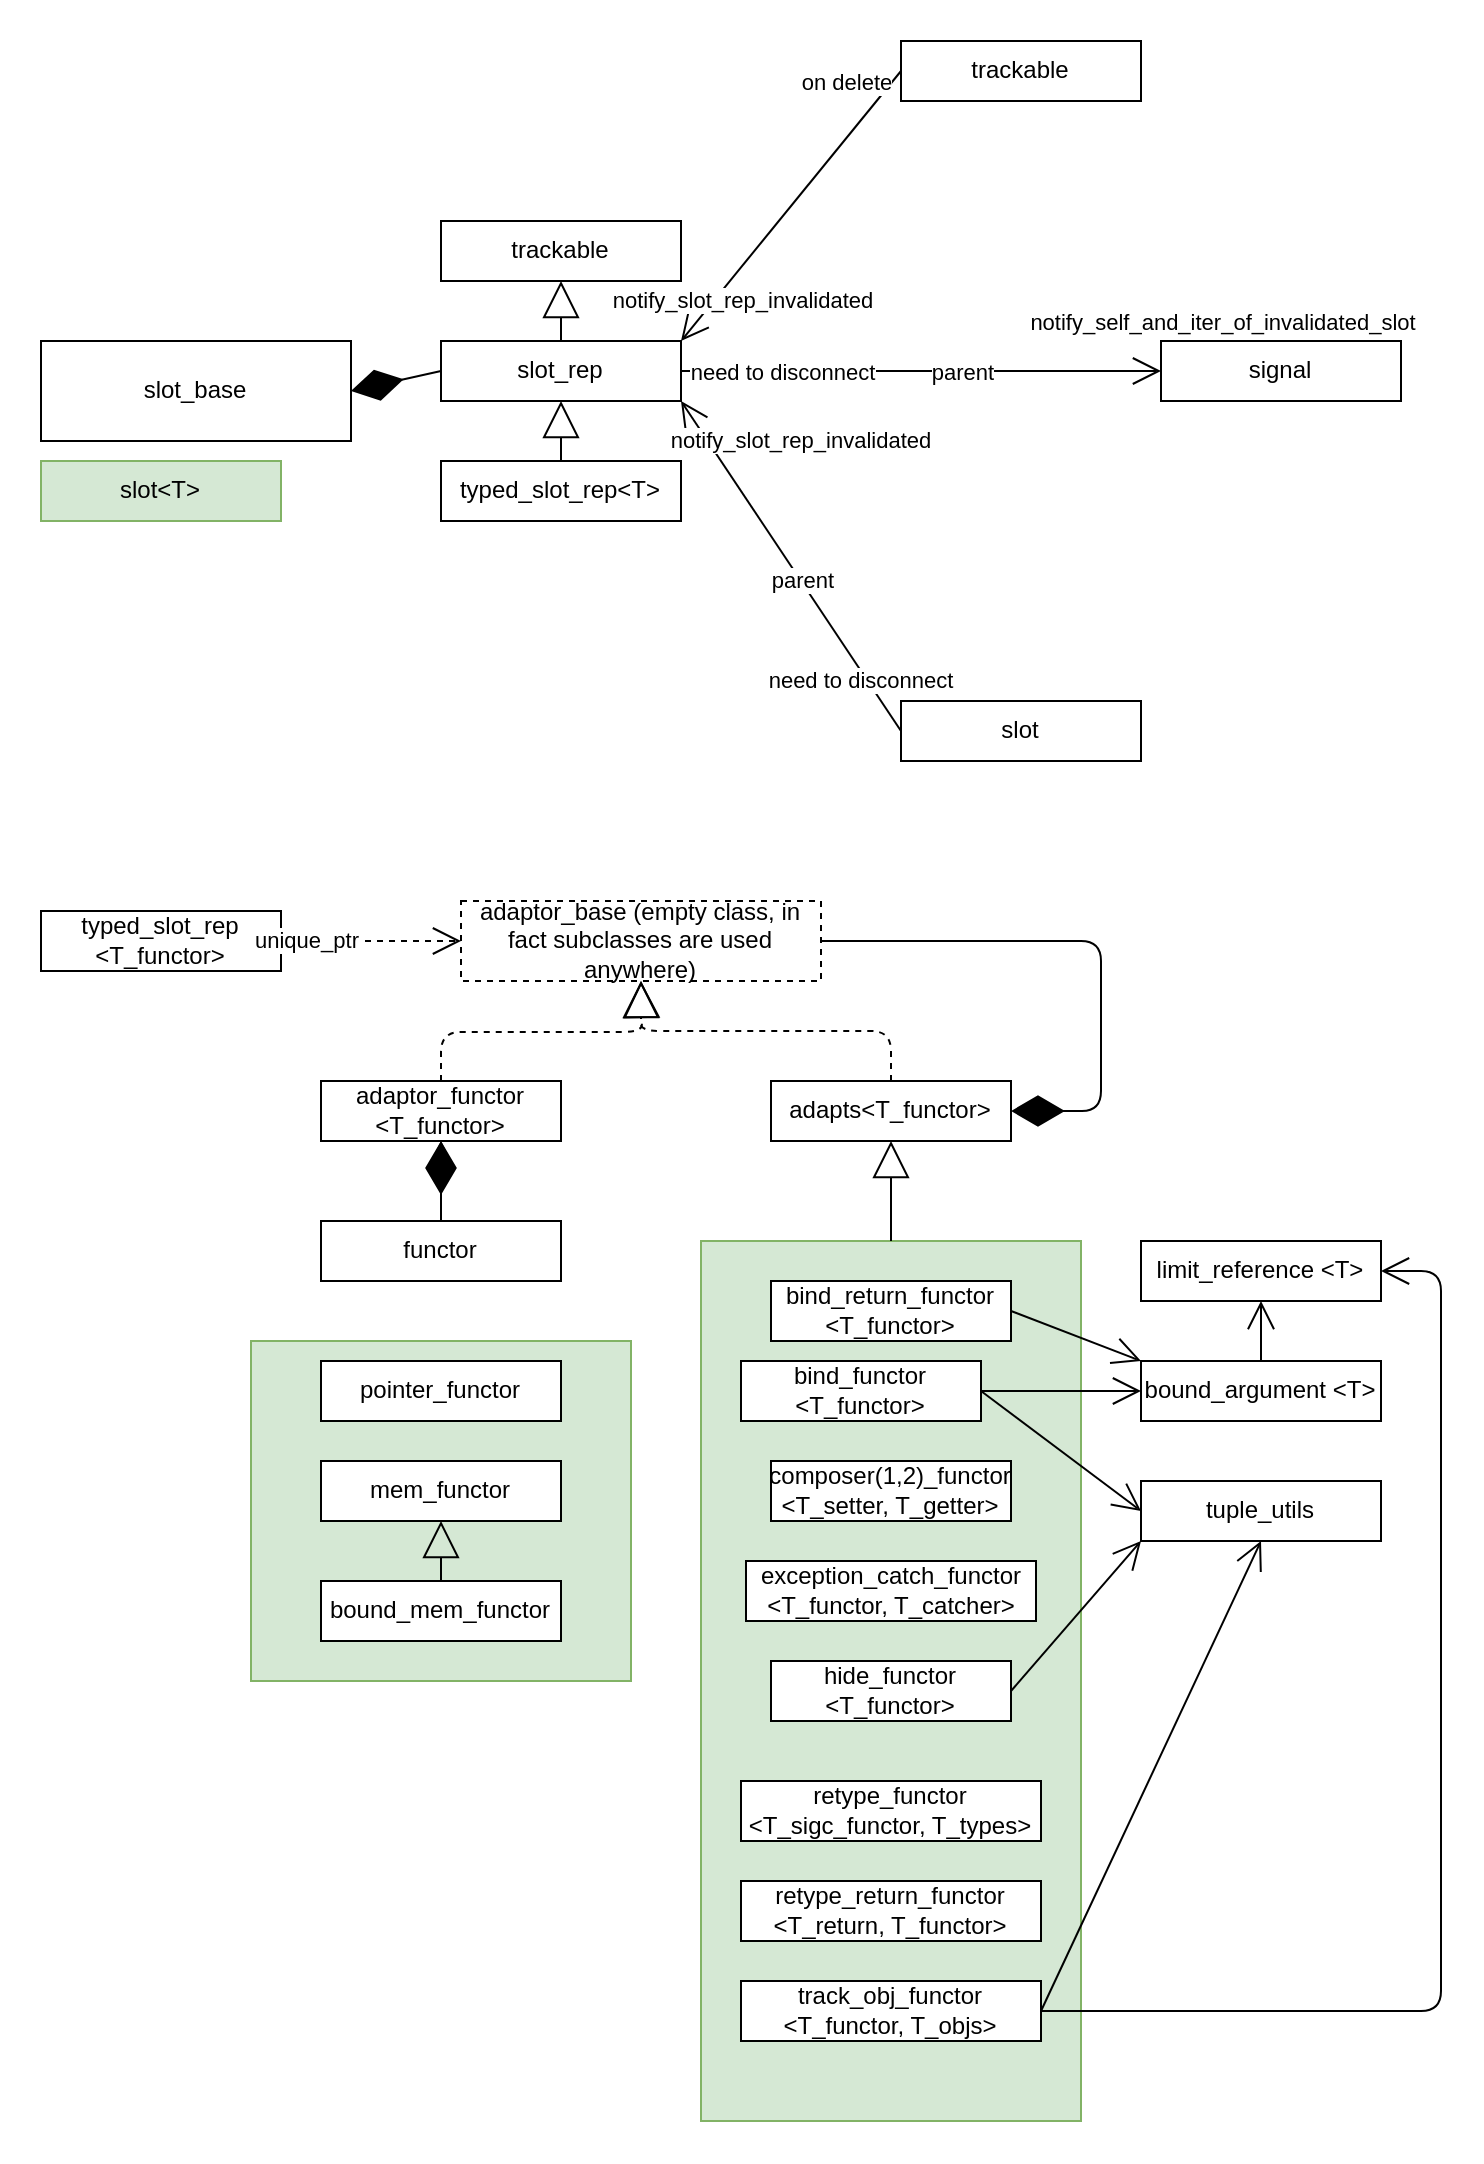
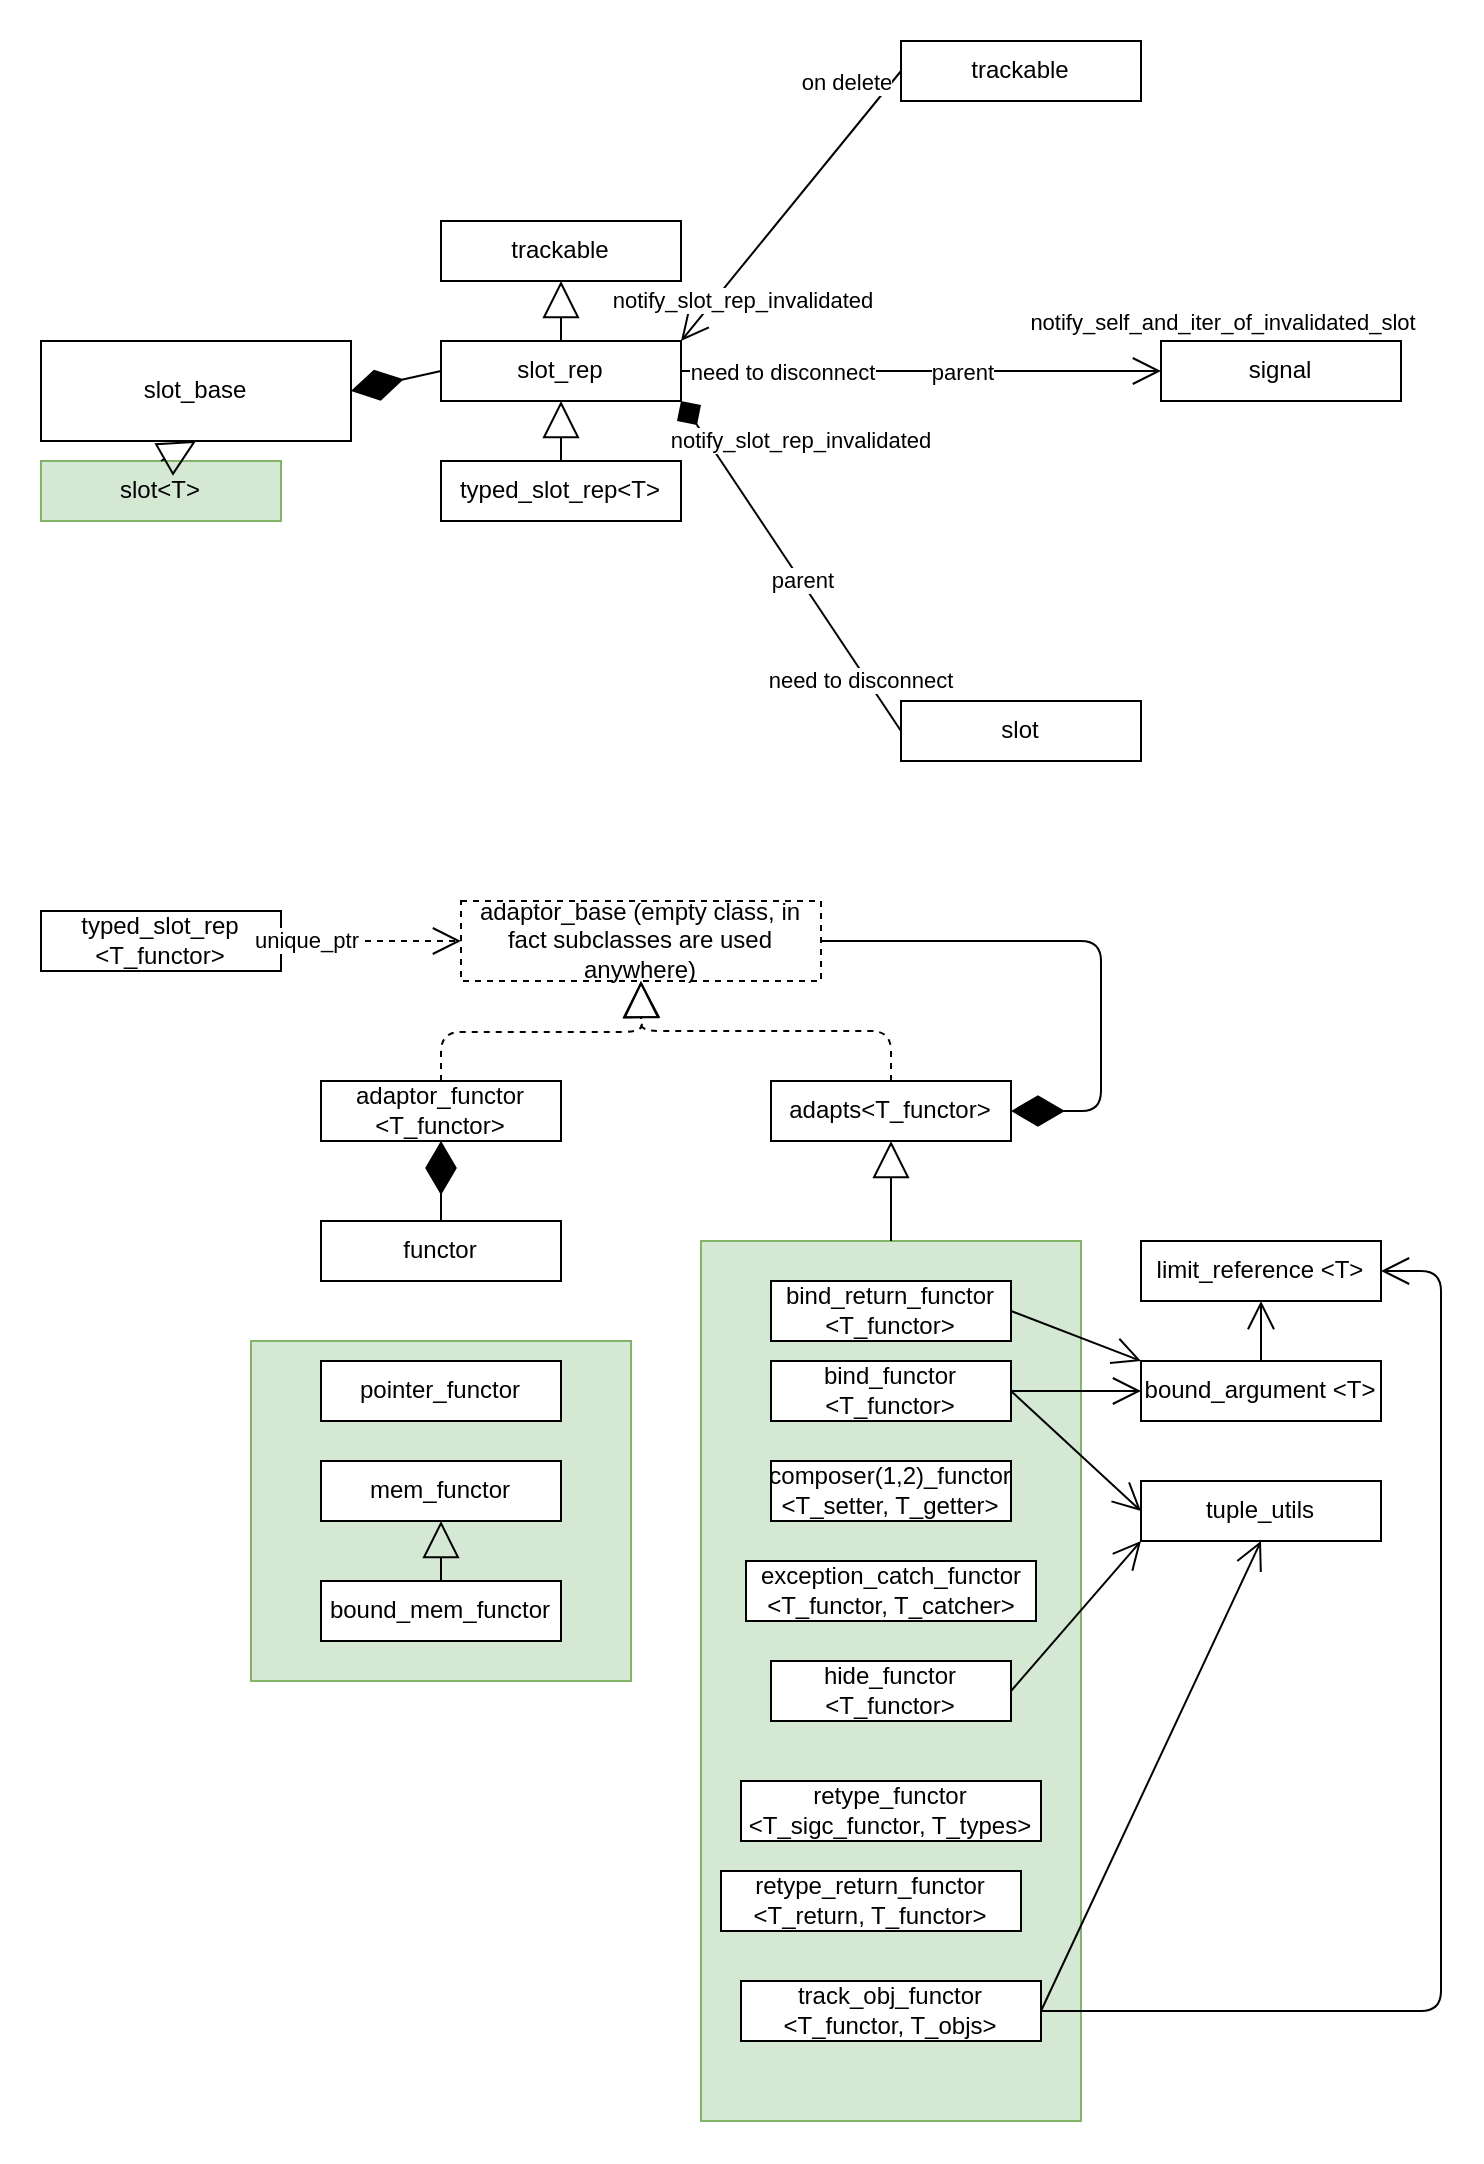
- <mxCell id="21" value="" style="endArrow=open;endFill=1;endSize=12;html=1;entryX=1;entryY=1;entryDx=0;entryDy=0;exitX=0;exitY=0.5;exitDx=0;exitDy=0;" parent="1" source="25" target="4" edge="1"><mxGeometry width="160" relative="1" as="geometry"><mxPoint x="550" y="320" as="sourcePoint" /><mxPoint x="600" y="240" as="targetPoint" /></mxGeometry></mxCell>
+ <mxCell id="21" value="" style="endArrow=diamond;endFill=1;endSize=12;html=1;entryX=1;entryY=1;entryDx=0;entryDy=0;exitX=0;exitY=0.5;exitDx=0;exitDy=0;" parent="1" source="25" target="4" edge="1"><mxGeometry width="160" relative="1" as="geometry"><mxPoint x="550" y="320" as="sourcePoint" /><mxPoint x="600" y="240" as="targetPoint" /></mxGeometry></mxCell>
+ <mxCell id="11" value="" style="endArrow=block;endSize=16;endFill=0;html=1;entryX=0.5;entryY=1;entryDx=0;entryDy=0;exitX=0.5;exitY=0;exitDx=0;exitDy=0;" parent="1" source="10" target="8" edge="1"><mxGeometry width="160" relative="1" as="geometry"><mxPoint x="290" y="240" as="sourcePoint" /><mxPoint x="290" y="210" as="targetPoint" /></mxGeometry></mxCell>
- <mxCell id="43" value="bind_functor &amp;lt;T_functor&amp;gt;" style="rounded=0;whiteSpace=wrap;html=1;" parent="1" vertex="1"><mxGeometry x="370" y="680" width="120" height="30" as="geometry" /></mxCell>
+ <mxCell id="43" value="bind_functor &amp;lt;T_functor&amp;gt;" style="rounded=0;whiteSpace=wrap;html=1;" parent="1" vertex="1"><mxGeometry x="385" y="680" width="120" height="30" as="geometry" /></mxCell>
- <mxCell id="56" value="retype_return_functor &amp;lt;T_return, T_functor&amp;gt;" style="rounded=0;whiteSpace=wrap;html=1;" parent="1" vertex="1"><mxGeometry x="370" y="940" width="150" height="30" as="geometry" /></mxCell>
+ <mxCell id="56" value="retype_return_functor &amp;lt;T_return, T_functor&amp;gt;" style="rounded=0;whiteSpace=wrap;html=1;" parent="1" vertex="1"><mxGeometry x="360" y="935" width="150" height="30" as="geometry" /></mxCell>
